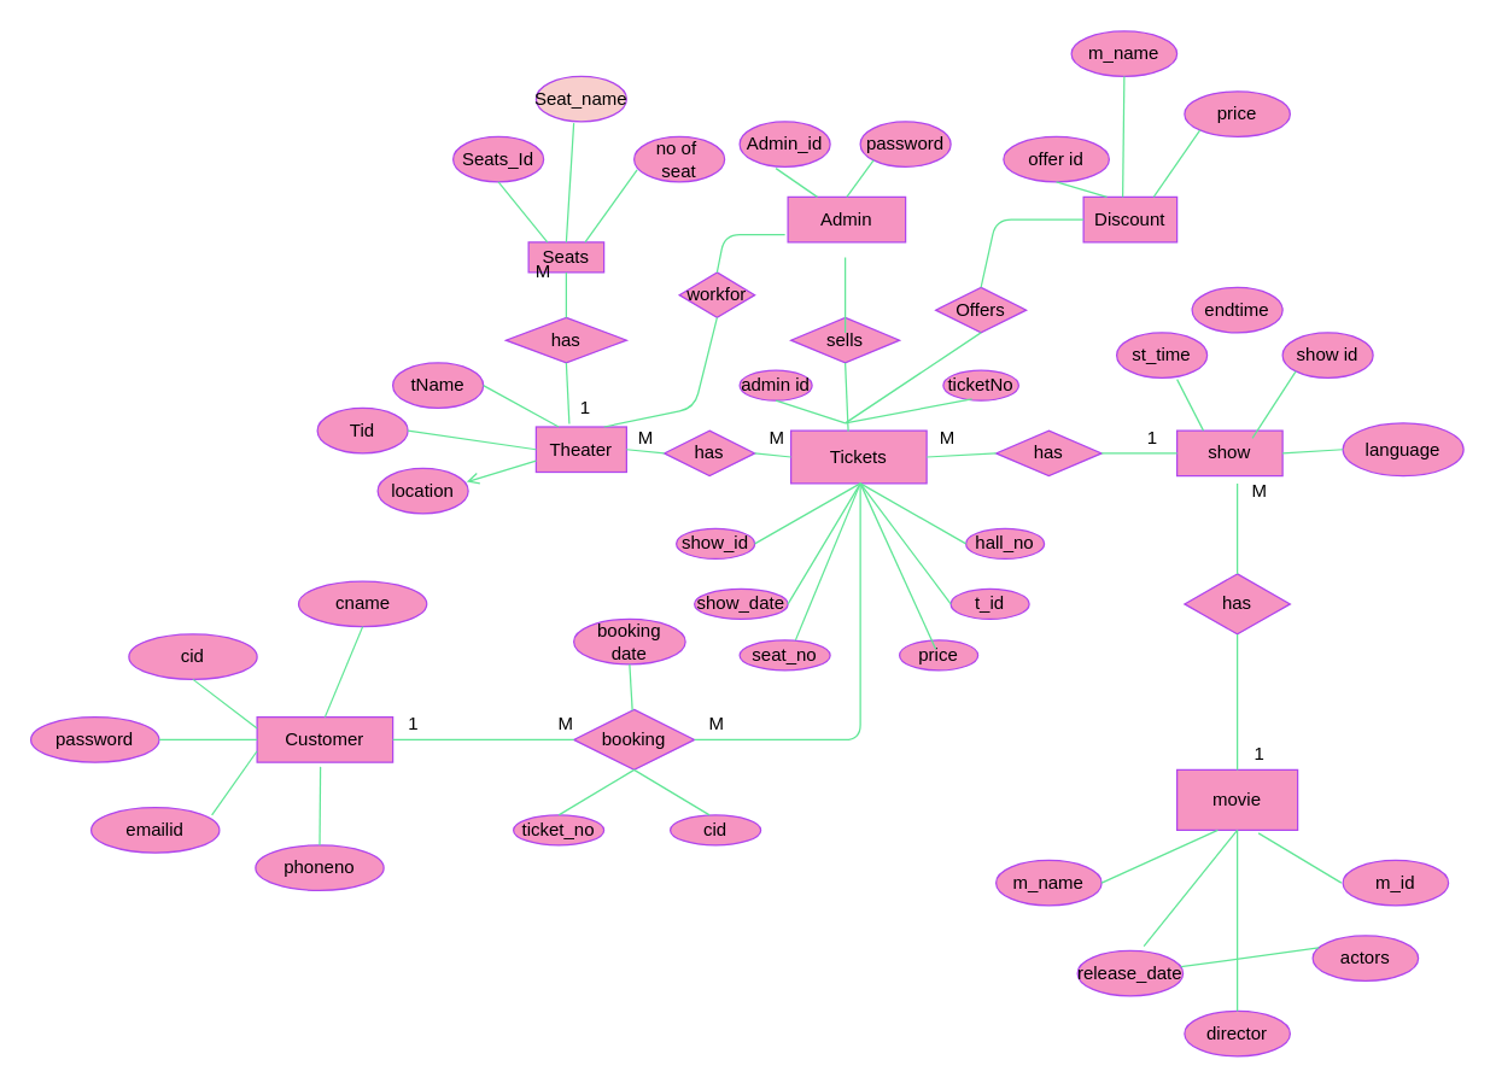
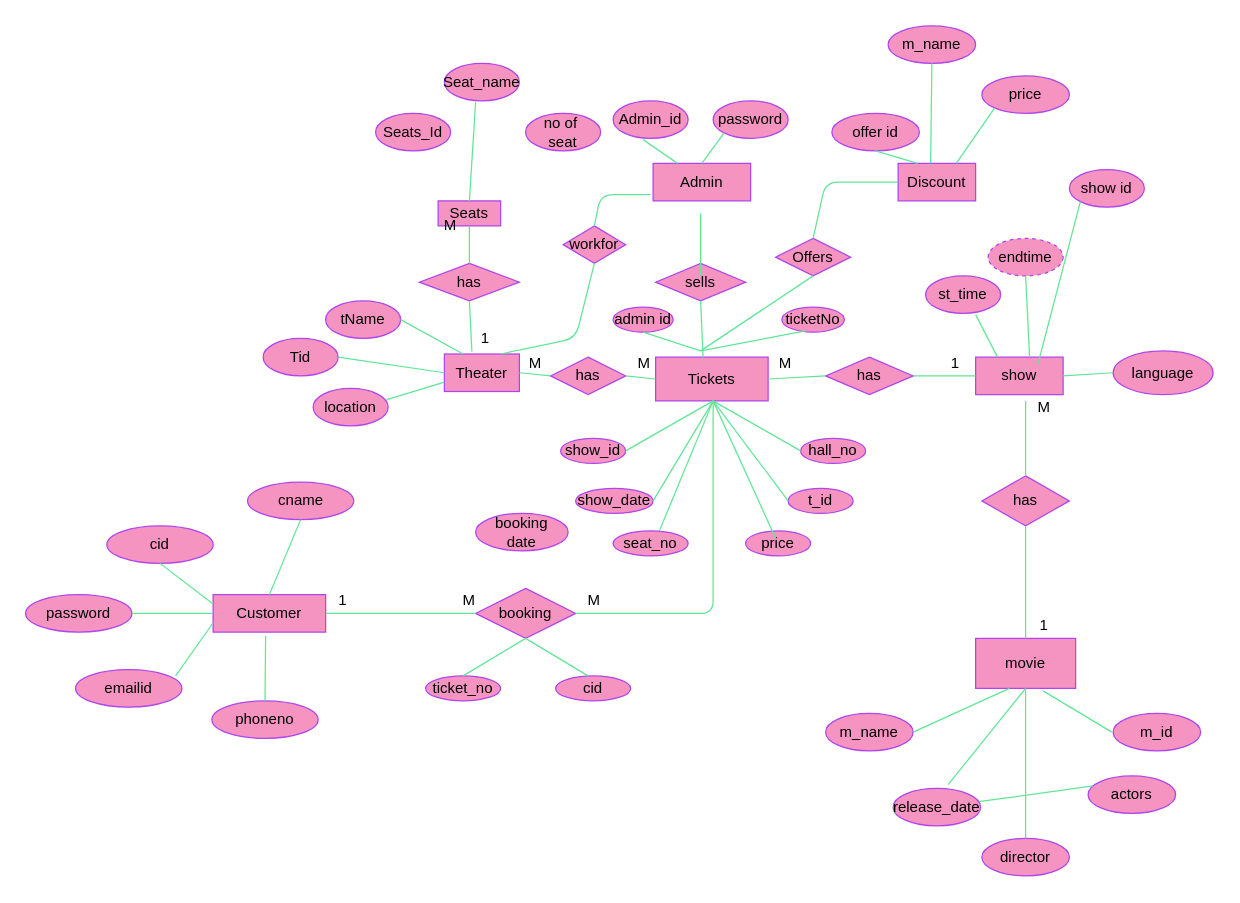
- <mxCell id="4" value="Seat_name" style="ellipse;whiteSpace=wrap;html=1;rounded=0;sketch=0;fontColor=#000000;strokeColor=#AF45ED;fillColor=#f8cecc;" vertex="1" parent="1"><mxGeometry x="355" y="50" width="60" height="30" as="geometry" /></mxCell>
+ <mxCell id="4" value="Seat_name" style="ellipse;whiteSpace=wrap;html=1;rounded=0;sketch=0;fontColor=#000000;strokeColor=#AF45ED;fillColor=#F694C1;" vertex="1" parent="1"><mxGeometry x="355" y="50" width="60" height="30" as="geometry" /></mxCell>
- <mxCell id="7" value="" style="endArrow=none;html=1;fontColor=#000000;strokeColor=#60E696;fillColor=#F694C1;fontStyle=1;entryX=0.033;entryY=0.733;entryDx=0;entryDy=0;entryPerimeter=0;exitX=0.75;exitY=0;exitDx=0;exitDy=0;" edge="1" parent="1" source="2" target="5"><mxGeometry width="50" height="50" relative="1" as="geometry"><mxPoint x="405" y="150" as="sourcePoint" /><mxPoint x="405" y="91" as="targetPoint" /><Array as="points" /></mxGeometry></mxCell>
- <mxCell id="8" value="" style="endArrow=none;html=1;fontColor=#000000;strokeColor=#60E696;fillColor=#F694C1;fontStyle=1;entryX=0.5;entryY=1;entryDx=0;entryDy=0;exitX=0.25;exitY=0;exitDx=0;exitDy=0;" edge="1" parent="1" source="2" target="3"><mxGeometry width="50" height="50" relative="1" as="geometry"><mxPoint x="417.5" y="170" as="sourcePoint" /><mxPoint x="431.98" y="121.99" as="targetPoint" /><Array as="points" /></mxGeometry></mxCell>
- <mxCell id="38" value="endtime" style="ellipse;whiteSpace=wrap;html=1;rounded=0;sketch=0;fontColor=#000000;strokeColor=#AF45ED;fillColor=#F694C1;" vertex="1" parent="1"><mxGeometry x="790" y="190" width="60" height="30" as="geometry" /></mxCell>
+ <mxCell id="38" value="endtime" style="ellipse;whiteSpace=wrap;html=1;rounded=0;sketch=0;fontColor=#000000;strokeColor=#AF45ED;fillColor=#F694C1;dashed=1;" vertex="1" parent="1"><mxGeometry x="790" y="190" width="60" height="30" as="geometry" /></mxCell>
- <mxCell id="39" value="show id" style="ellipse;whiteSpace=wrap;html=1;rounded=0;sketch=0;fontColor=#000000;strokeColor=#AF45ED;fillColor=#F694C1;" vertex="1" parent="1"><mxGeometry x="850" y="220" width="60" height="30" as="geometry" /></mxCell>
+ <mxCell id="39" value="show id" style="ellipse;whiteSpace=wrap;html=1;rounded=0;sketch=0;fontColor=#000000;strokeColor=#AF45ED;fillColor=#F694C1;" vertex="1" parent="1"><mxGeometry x="855" y="135" width="60" height="30" as="geometry" /></mxCell>
+ <mxCell id="42" value="" style="endArrow=none;html=1;fontColor=#000000;strokeColor=#60E696;fillColor=#F694C1;exitX=0.617;exitY=0;exitDx=0;exitDy=0;exitPerimeter=0;entryX=0.5;entryY=1;entryDx=0;entryDy=0;" edge="1" parent="1" source="35" target="38"><mxGeometry width="50" height="50" relative="1" as="geometry"><mxPoint x="790" y="270" as="sourcePoint" /><mxPoint x="650" y="190" as="targetPoint" /></mxGeometry></mxCell>
- <mxCell id="18" value="" style="endArrow=open;html=1;fontColor=#000000;strokeColor=#60E696;fillColor=#F694C1;entryX=0.983;entryY=0.3;entryDx=0;entryDy=0;entryPerimeter=0;exitX=0;exitY=0.75;exitDx=0;exitDy=0;" edge="1" parent="1" source="9" target="15"><mxGeometry width="50" height="50" relative="1" as="geometry"><mxPoint x="360" y="303" as="sourcePoint" /><mxPoint x="280" y="295" as="targetPoint" /><Array as="points" /></mxGeometry></mxCell>
+ <mxCell id="18" value="" style="endArrow=none;html=1;fontColor=#000000;strokeColor=#60E696;fillColor=#F694C1;entryX=0.983;entryY=0.3;entryDx=0;entryDy=0;entryPerimeter=0;exitX=0;exitY=0.75;exitDx=0;exitDy=0;" edge="1" parent="1" source="9" target="15"><mxGeometry width="50" height="50" relative="1" as="geometry"><mxPoint x="360" y="303" as="sourcePoint" /><mxPoint x="280" y="295" as="targetPoint" /><Array as="points" /></mxGeometry></mxCell>
- <mxCell id="93" value="" style="endArrow=none;html=1;fontColor=#000000;strokeColor=#60E696;fillColor=#F694C1;entryX=0.5;entryY=1;entryDx=0;entryDy=0;" edge="1" parent="1" source="86" target="88"><mxGeometry width="50" height="50" relative="1" as="geometry"><mxPoint x="600" y="410" as="sourcePoint" /><mxPoint x="410" y="450" as="targetPoint" /></mxGeometry></mxCell>
